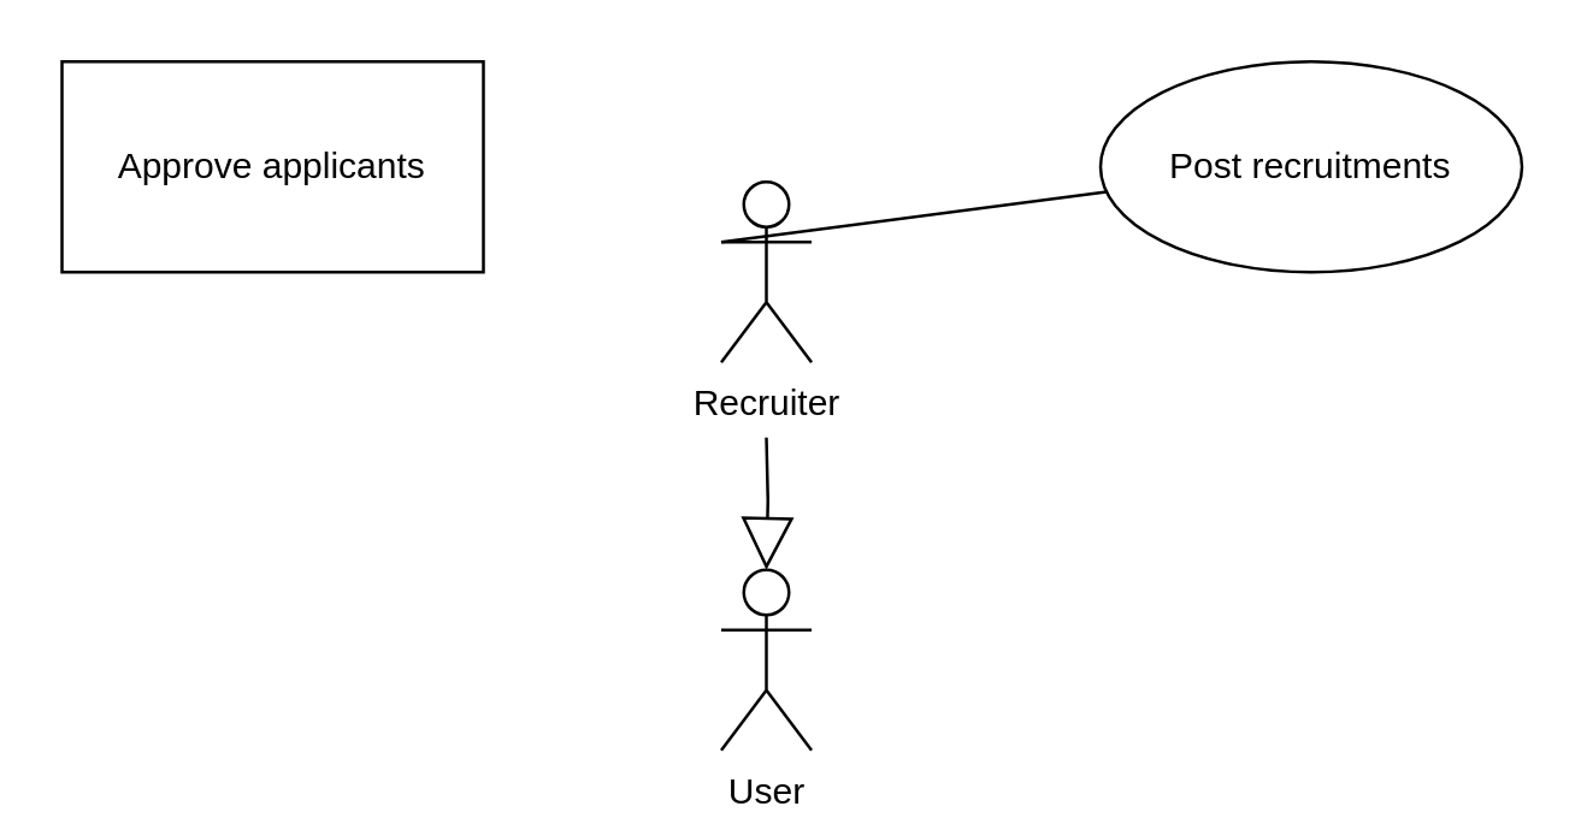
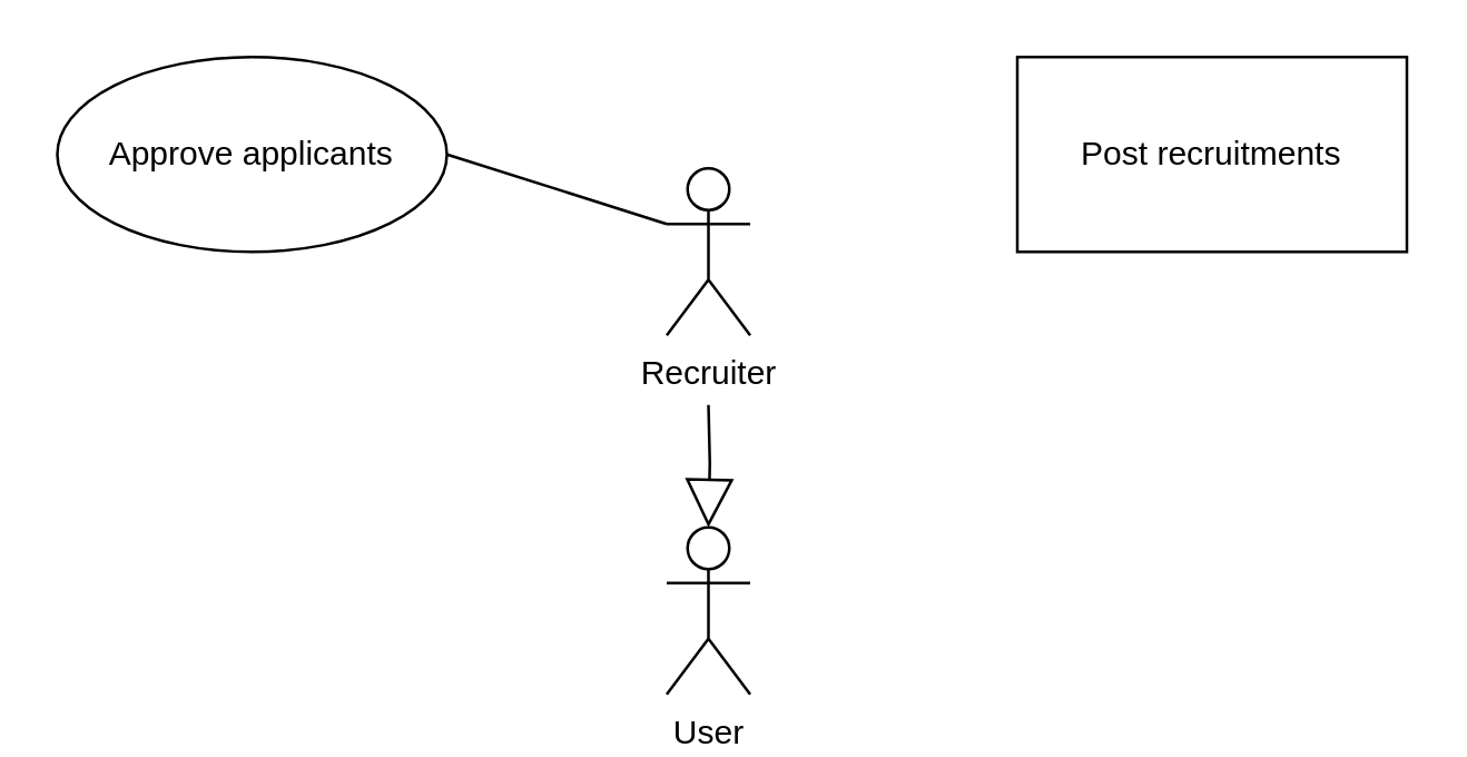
- <mxCell id="5" value="Approve applicants" style="whiteSpace=wrap;html=1;rounded=0;" parent="1" vertex="1"><mxGeometry x="20" y="20" width="140" height="70" as="geometry" /></mxCell>
+ <mxCell id="5" value="Approve applicants" style="ellipse;whiteSpace=wrap;html=1;" parent="1" vertex="1"><mxGeometry x="20" y="20" width="140" height="70" as="geometry" /></mxCell>
- <mxCell id="4" value="Post recruitments" style="ellipse;whiteSpace=wrap;html=1;" parent="1" vertex="1"><mxGeometry x="365" y="20" width="140" height="70" as="geometry" /></mxCell>
+ <mxCell id="4" value="Post recruitments" style="whiteSpace=wrap;html=1;rounded=0;" parent="1" vertex="1"><mxGeometry x="365" y="20" width="140" height="70" as="geometry" /></mxCell>
- <mxCell id="6" value="" style="endArrow=none;html=1;rounded=0;exitX=0;exitY=0.333;exitDx=0;exitDy=0;exitPerimeter=0;" parent="1" source="3" target="4" edge="1"><mxGeometry width="50" height="50" relative="1" as="geometry"><mxPoint x="239" y="168" as="sourcePoint" /><mxPoint x="231.5" y="92" as="targetPoint" /></mxGeometry></mxCell>
+ <mxCell id="6" value="" style="endArrow=none;html=1;rounded=0;exitX=0;exitY=0.333;exitDx=0;exitDy=0;exitPerimeter=0;entryX=1;entryY=0.5;entryDx=0;entryDy=0;" parent="1" source="3" target="5" edge="1"><mxGeometry width="50" height="50" relative="1" as="geometry"><mxPoint x="239" y="168" as="sourcePoint" /><mxPoint x="231.5" y="92" as="targetPoint" /></mxGeometry></mxCell>
